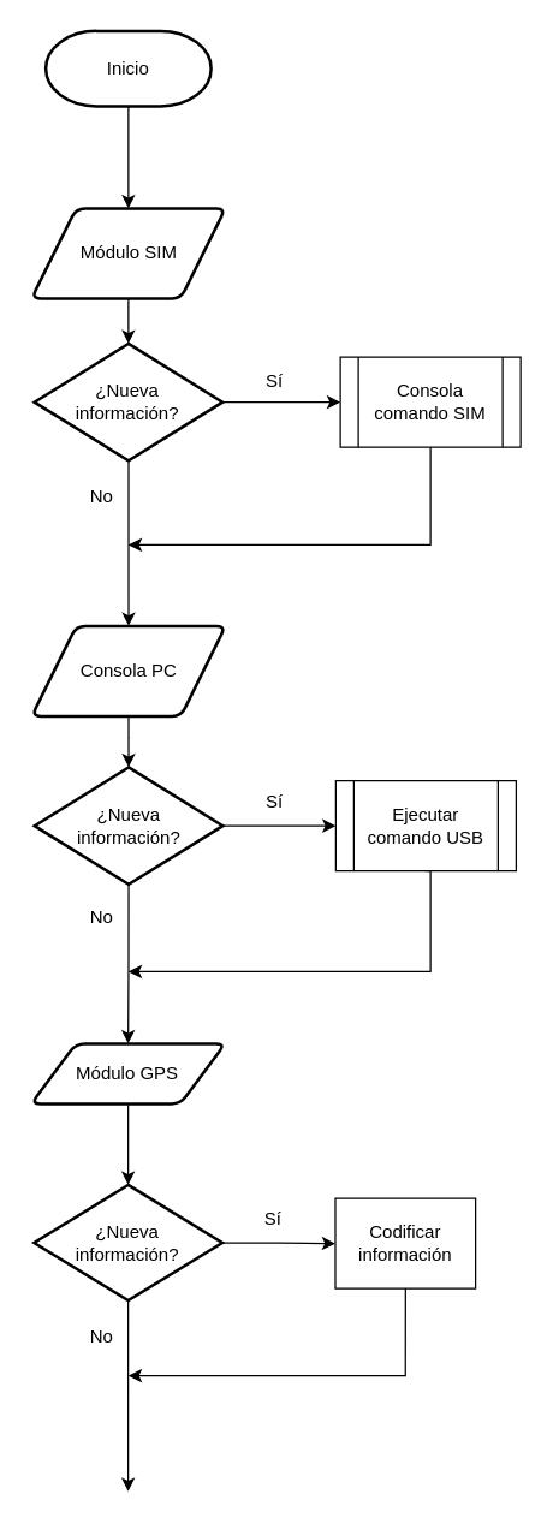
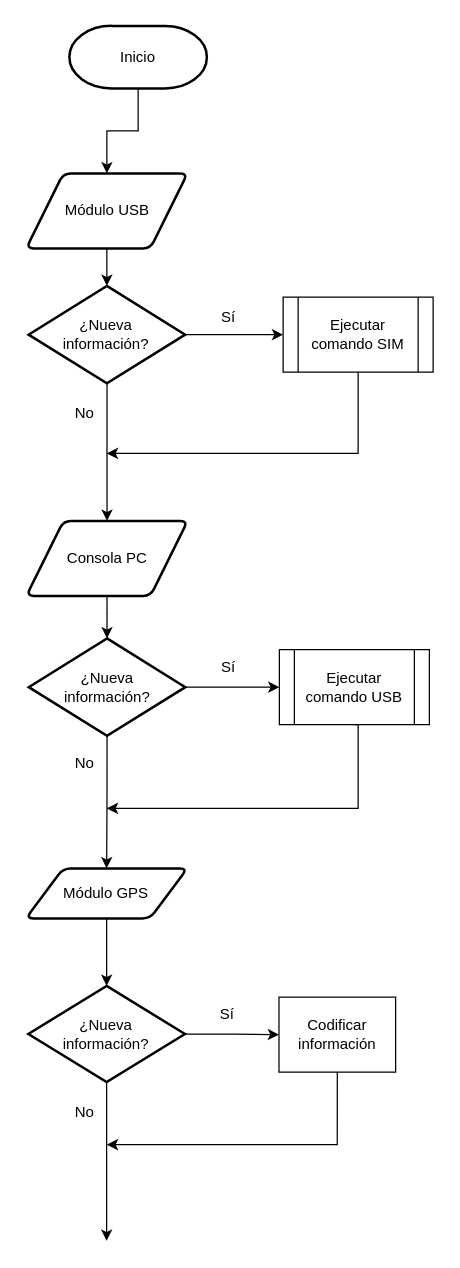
- <mxCell id="3" value="Inicio" style="strokeWidth=2;html=1;shape=mxgraph.flowchart.terminator;whiteSpace=wrap;" vertex="1" parent="1"><mxGeometry x="30" y="20" width="110" height="50" as="geometry" /></mxCell>
+ <mxCell id="3" value="Inicio" style="strokeWidth=2;html=1;shape=mxgraph.flowchart.terminator;whiteSpace=wrap;" vertex="1" parent="1"><mxGeometry x="55" y="20" width="110" height="50" as="geometry" /></mxCell>
- <mxCell id="8" value="Módulo SIM" style="shape=parallelogram;html=1;strokeWidth=2;perimeter=parallelogramPerimeter;whiteSpace=wrap;rounded=1;arcSize=12;size=0.23;" vertex="1" parent="1"><mxGeometry x="20.5" y="138" width="129" height="60" as="geometry" /></mxCell>
+ <mxCell id="8" value="Módulo USB" style="shape=parallelogram;html=1;strokeWidth=2;perimeter=parallelogramPerimeter;whiteSpace=wrap;rounded=1;arcSize=12;size=0.23;" vertex="1" parent="1"><mxGeometry x="20.5" y="138" width="129" height="60" as="geometry" /></mxCell>
- <mxCell id="11" value="Consola comando SIM" style="shape=process;whiteSpace=wrap;html=1;backgroundOutline=1;" vertex="1" parent="1"><mxGeometry x="226" y="237" width="120" height="60" as="geometry" /></mxCell>
+ <mxCell id="11" value="Ejecutar comando SIM" style="shape=process;whiteSpace=wrap;html=1;backgroundOutline=1;" vertex="1" parent="1"><mxGeometry x="226" y="237" width="120" height="60" as="geometry" /></mxCell>
